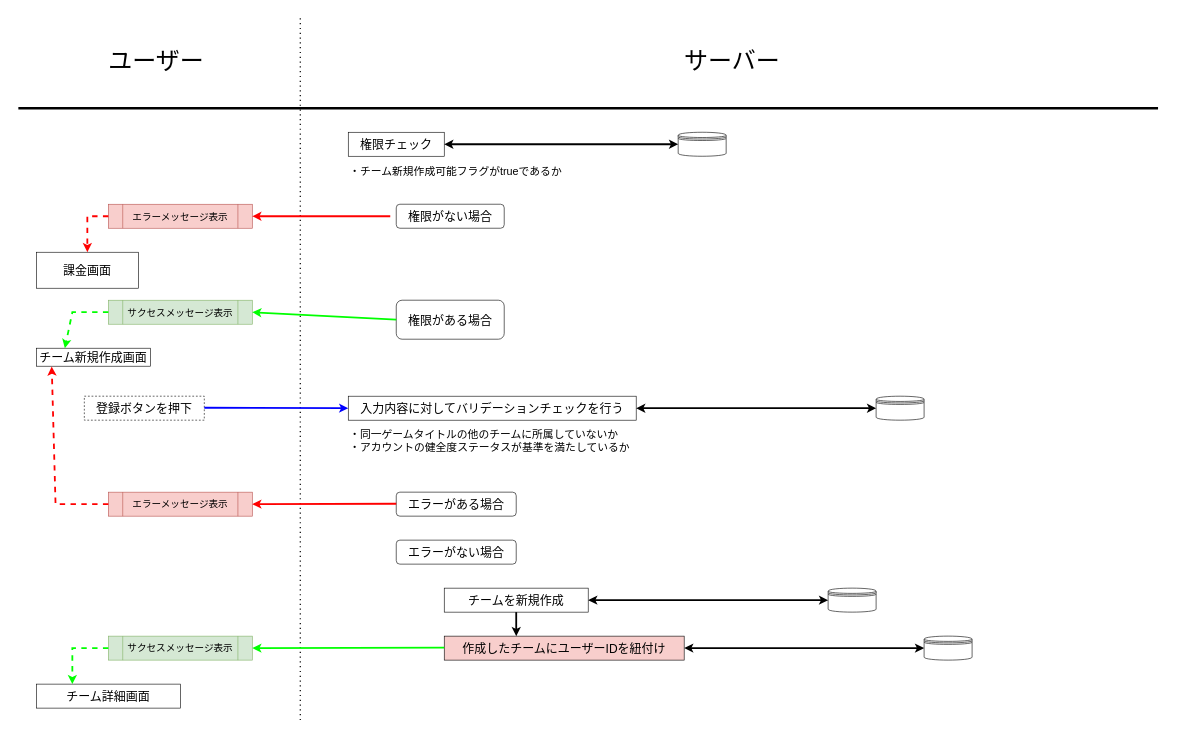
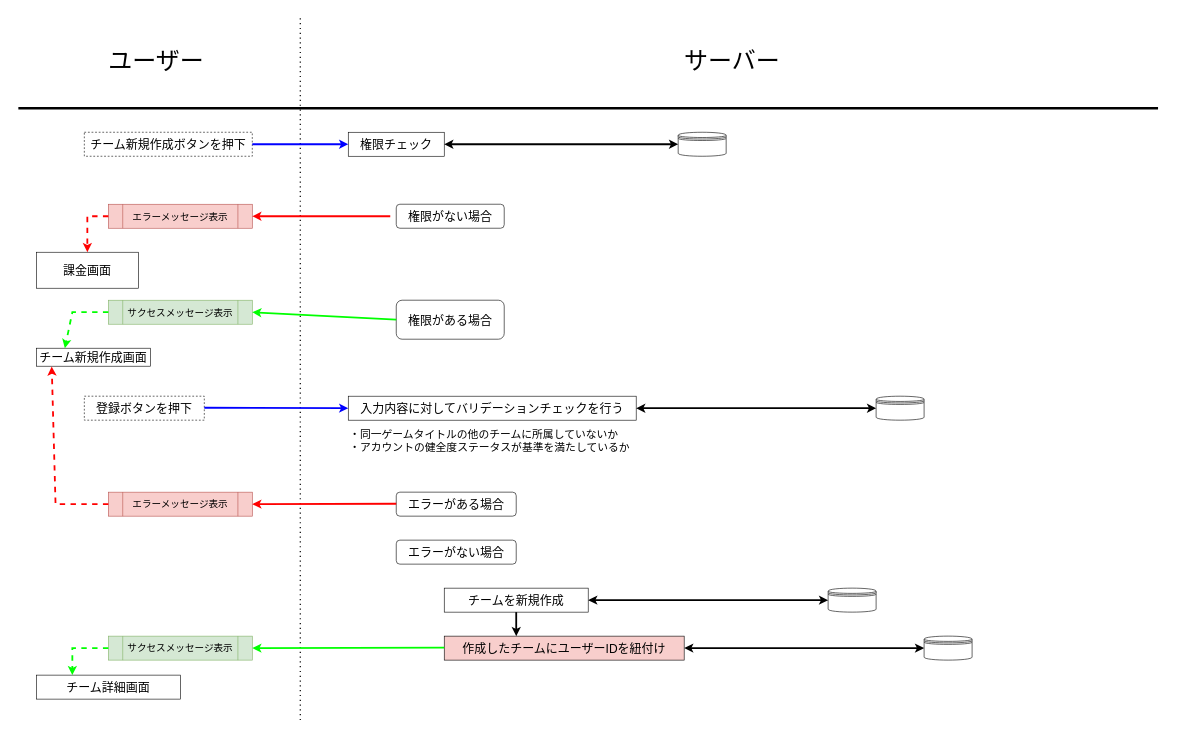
+ <mxCell id="6" value="チーム新規作成ボタンを押下" style="rounded=0;whiteSpace=wrap;html=1;fontSize=20;dashed=1;" vertex="1" parent="1"><mxGeometry x="140" y="220" width="280" height="40" as="geometry" /></mxCell>
+ <mxCell id="25" value="" style="endArrow=classic;html=1;rounded=0;fontSize=16;strokeWidth=3;exitX=1;exitY=0.5;exitDx=0;exitDy=0;entryX=0;entryY=0.5;entryDx=0;entryDy=0;strokeColor=#0000FF;" edge="1" parent="1" source="6" target="7"><mxGeometry width="50" height="50" relative="1" as="geometry"><mxPoint x="640" y="400" as="sourcePoint" /><mxPoint x="690" y="350" as="targetPoint" /></mxGeometry></mxCell>
- <mxCell id="8" value="・チーム新規作成可能フラグがtrueであるか" style="text;html=1;strokeColor=none;fillColor=none;align=left;verticalAlign=middle;whiteSpace=wrap;rounded=0;fontSize=18;" vertex="1" parent="1"><mxGeometry x="580" y="270" width="450" height="30" as="geometry" /></mxCell>
- <mxCell id="24" value="チーム詳細画面" style="rounded=0;whiteSpace=wrap;html=1;fontSize=20;" vertex="1" parent="1"><mxGeometry x="60" y="1140" width="240" height="40" as="geometry" /></mxCell>
+ <mxCell id="24" value="チーム詳細画面" style="rounded=0;whiteSpace=wrap;html=1;fontSize=20;" vertex="1" parent="1"><mxGeometry x="60" y="1125" width="240" height="40" as="geometry" /></mxCell>
